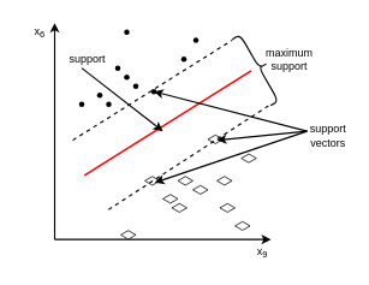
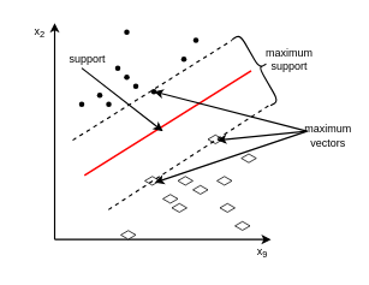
- <mxCell id="35" value="x&lt;sub&gt;6&lt;/sub&gt;" style="rounded=0;whiteSpace=wrap;html=1;strokeColor=none;fillColor=none;" vertex="1" parent="1"><mxGeometry x="20" y="20" width="46.92" height="30" as="geometry" /></mxCell>
+ <mxCell id="35" value="x&lt;sub&gt;2&lt;/sub&gt;" style="rounded=0;whiteSpace=wrap;html=1;strokeColor=none;fillColor=none;" vertex="1" parent="1"><mxGeometry x="20" y="20" width="46.92" height="30" as="geometry" /></mxCell>
- <mxCell id="33" value="support vectors" style="rounded=0;whiteSpace=wrap;html=1;strokeColor=none;fillColor=none;" vertex="1" parent="1"><mxGeometry x="340" y="135" width="46.92" height="30" as="geometry" /></mxCell>
+ <mxCell id="33" value="maximum vectors" style="rounded=0;whiteSpace=wrap;html=1;strokeColor=none;fillColor=none;" vertex="1" parent="1"><mxGeometry x="340" y="135" width="46.92" height="30" as="geometry" /></mxCell>
